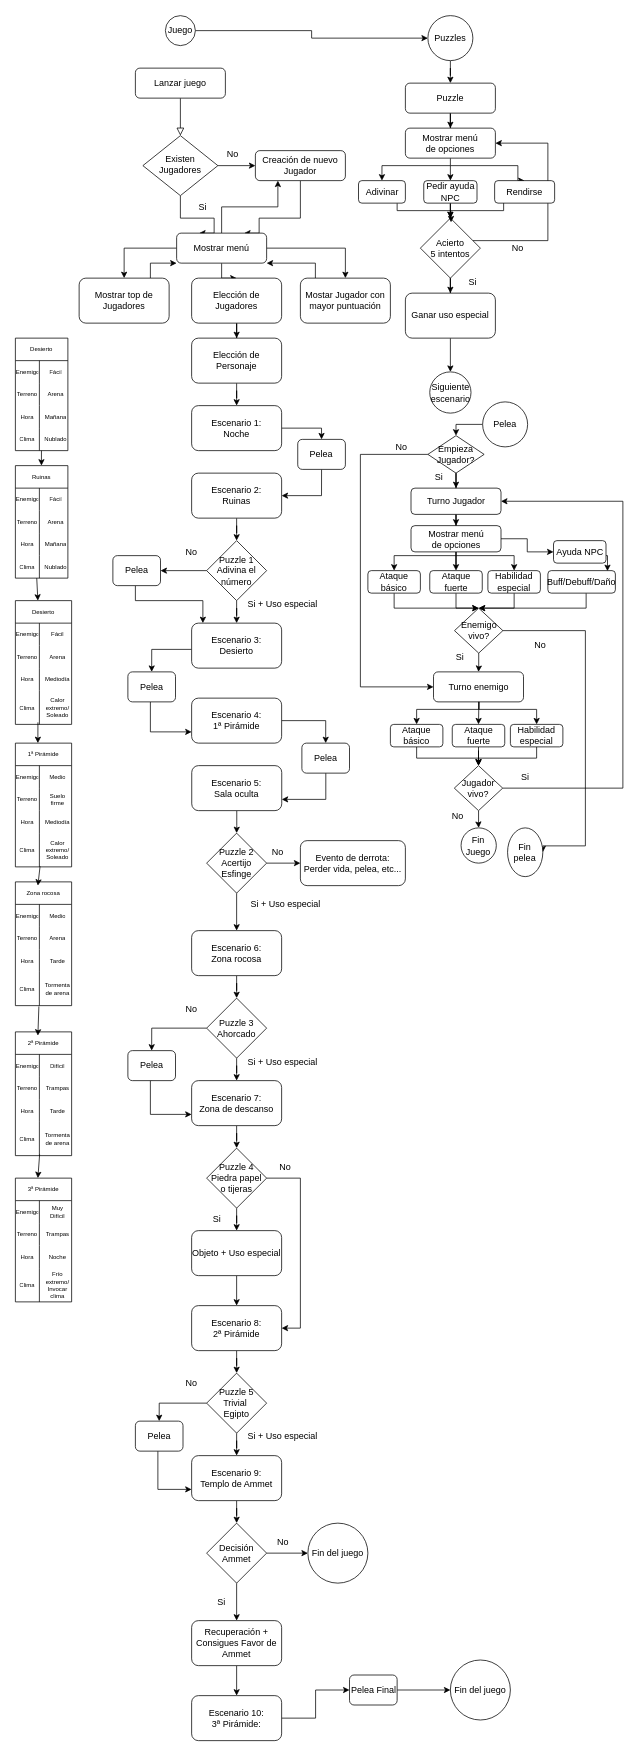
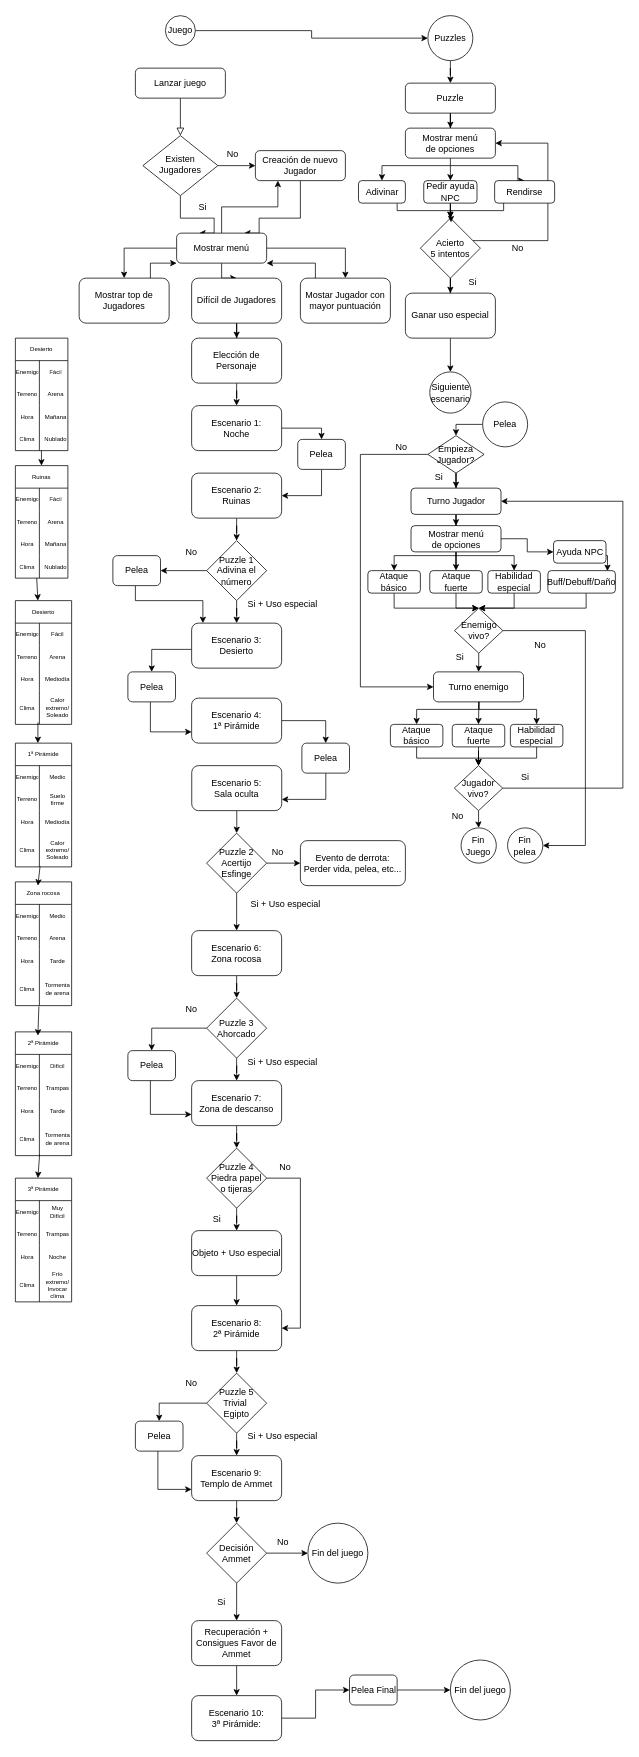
- <mxCell id="21" value="Elección de Jugadores" style="rounded=1;whiteSpace=wrap;html=1;" parent="1" vertex="1"><mxGeometry x="255" y="370" width="120" height="60" as="geometry" /></mxCell>
+ <mxCell id="21" value="Difícil de Jugadores" style="rounded=1;whiteSpace=wrap;html=1;" parent="1" vertex="1"><mxGeometry x="255" y="370" width="120" height="60" as="geometry" /></mxCell>
- <mxCell id="145" value="Fin pelea" style="ellipse;whiteSpace=wrap;html=1;aspect=fixed;" vertex="1" parent="1"><mxGeometry x="676.25" y="1103" width="47" height="65" as="geometry" /></mxCell>
+ <mxCell id="145" value="Fin pelea" style="ellipse;whiteSpace=wrap;html=1;aspect=fixed;" vertex="1" parent="1"><mxGeometry x="676.25" y="1103" width="47" height="47" as="geometry" /></mxCell>
